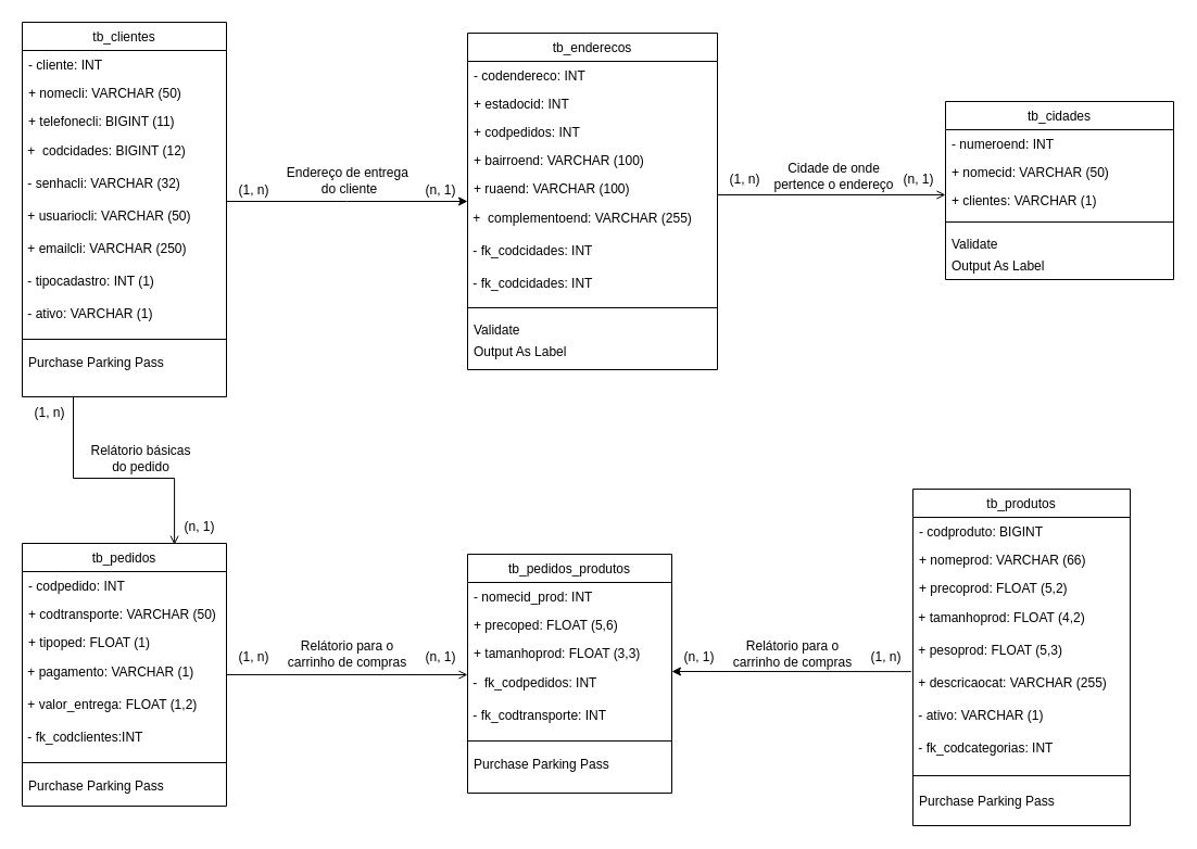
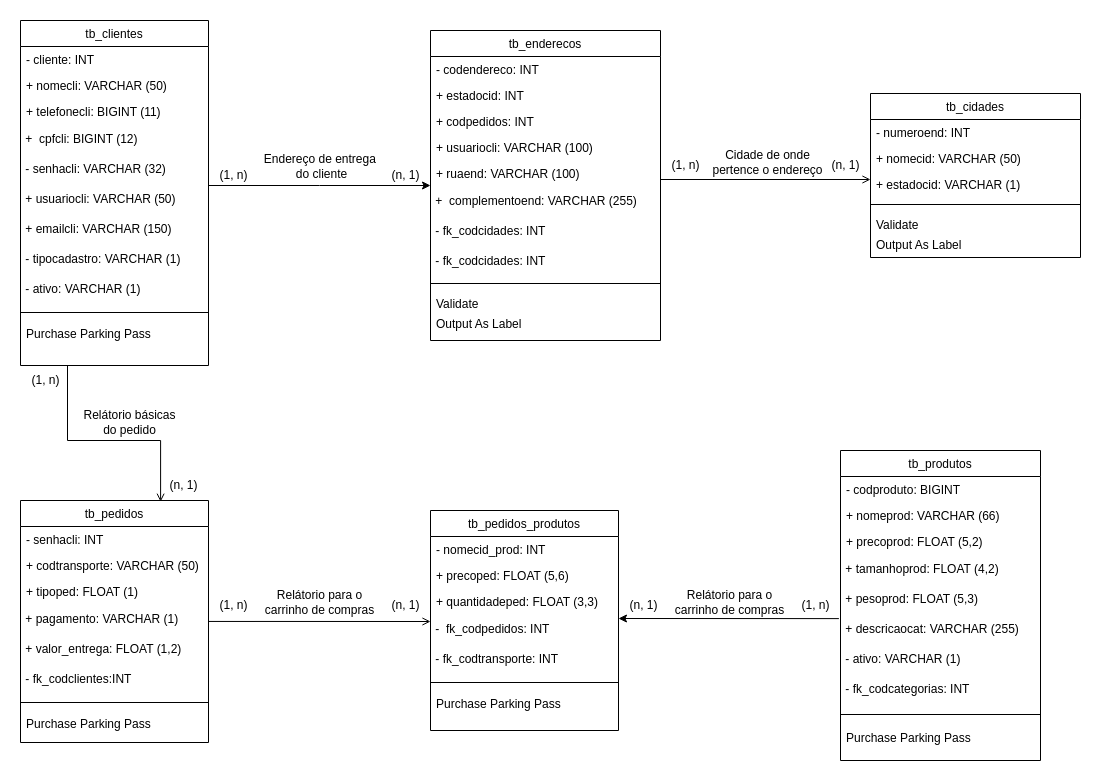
- <mxCell id="6" value="&amp;nbsp;+&amp;nbsp; codcidades: BIGINT (12)" style="text;html=1;align=left;verticalAlign=middle;resizable=0;points=[];autosize=1;strokeColor=none;fillColor=none;" parent="2" vertex="1"><mxGeometry y="104" width="188" height="30" as="geometry" /></mxCell>
+ <mxCell id="6" value="&amp;nbsp;+&amp;nbsp; cpfcli: BIGINT (12)" style="text;html=1;align=left;verticalAlign=middle;resizable=0;points=[];autosize=1;strokeColor=none;fillColor=none;" parent="2" vertex="1"><mxGeometry y="104" width="188" height="30" as="geometry" /></mxCell>
- <mxCell id="18" value="+ bairroend: VARCHAR (100)" style="text;align=left;verticalAlign=top;spacingLeft=4;spacingRight=4;overflow=hidden;rotatable=0;points=[[0,0.5],[1,0.5]];portConstraint=eastwest;rounded=0;shadow=0;html=0;fontFamily=Arial;" parent="14" vertex="1"><mxGeometry y="104" width="230" height="26" as="geometry" /></mxCell>
+ <mxCell id="18" value="+ usuariocli: VARCHAR (100)" style="text;align=left;verticalAlign=top;spacingLeft=4;spacingRight=4;overflow=hidden;rotatable=0;points=[[0,0.5],[1,0.5]];portConstraint=eastwest;rounded=0;shadow=0;html=0;fontFamily=Arial;" parent="14" vertex="1"><mxGeometry y="104" width="230" height="26" as="geometry" /></mxCell>
- <mxCell id="34" value="+ clientes: VARCHAR (1)" style="text;align=left;verticalAlign=top;spacingLeft=4;spacingRight=4;overflow=hidden;rotatable=0;points=[[0,0.5],[1,0.5]];portConstraint=eastwest;rounded=0;shadow=0;html=0;fontFamily=Arial;" vertex="1" parent="31"><mxGeometry y="78" width="210" height="26" as="geometry" /></mxCell>
+ <mxCell id="34" value="+ estadocid: VARCHAR (1)" style="text;align=left;verticalAlign=top;spacingLeft=4;spacingRight=4;overflow=hidden;rotatable=0;points=[[0,0.5],[1,0.5]];portConstraint=eastwest;rounded=0;shadow=0;html=0;fontFamily=Arial;" vertex="1" parent="31"><mxGeometry y="78" width="210" height="26" as="geometry" /></mxCell>
- <mxCell id="9" value="&amp;nbsp;+ emailcli: VARCHAR (250)" style="text;html=1;align=left;verticalAlign=middle;resizable=0;points=[];autosize=1;strokeColor=none;fillColor=none;" parent="2" vertex="1"><mxGeometry y="194" width="188" height="30" as="geometry" /></mxCell>
+ <mxCell id="9" value="&amp;nbsp;+ emailcli: VARCHAR (150)" style="text;html=1;align=left;verticalAlign=middle;resizable=0;points=[];autosize=1;strokeColor=none;fillColor=none;" parent="2" vertex="1"><mxGeometry y="194" width="188" height="30" as="geometry" /></mxCell>
- <mxCell id="10" value="&amp;nbsp;- tipocadastro: INT (1)" style="text;html=1;align=left;verticalAlign=middle;resizable=0;points=[];autosize=1;strokeColor=none;fillColor=none;" parent="2" vertex="1"><mxGeometry y="224" width="188" height="30" as="geometry" /></mxCell>
+ <mxCell id="10" value="&amp;nbsp;- tipocadastro: VARCHAR (1)" style="text;html=1;align=left;verticalAlign=middle;resizable=0;points=[];autosize=1;strokeColor=none;fillColor=none;" parent="2" vertex="1"><mxGeometry y="224" width="188" height="30" as="geometry" /></mxCell>
- <mxCell id="42" value="- codpedido: INT" style="text;align=left;verticalAlign=top;spacingLeft=4;spacingRight=4;overflow=hidden;rotatable=0;points=[[0,0.5],[1,0.5]];portConstraint=eastwest;fontFamily=Arial;" vertex="1" parent="41"><mxGeometry y="26" width="188" height="26" as="geometry" /></mxCell>
+ <mxCell id="42" value="- senhacli: INT" style="text;align=left;verticalAlign=top;spacingLeft=4;spacingRight=4;overflow=hidden;rotatable=0;points=[[0,0.5],[1,0.5]];portConstraint=eastwest;fontFamily=Arial;" vertex="1" parent="41"><mxGeometry y="26" width="188" height="26" as="geometry" /></mxCell>
- <mxCell id="58" value="+ tamanhoprod: FLOAT (3,3)" style="text;align=left;verticalAlign=top;spacingLeft=4;spacingRight=4;overflow=hidden;rotatable=0;points=[[0,0.5],[1,0.5]];portConstraint=eastwest;rounded=0;shadow=0;html=0;fontFamily=Arial;" vertex="1" parent="55"><mxGeometry y="78" width="188" height="26" as="geometry" /></mxCell>
+ <mxCell id="58" value="+ quantidadeped: FLOAT (3,3)" style="text;align=left;verticalAlign=top;spacingLeft=4;spacingRight=4;overflow=hidden;rotatable=0;points=[[0,0.5],[1,0.5]];portConstraint=eastwest;rounded=0;shadow=0;html=0;fontFamily=Arial;" vertex="1" parent="55"><mxGeometry y="78" width="188" height="26" as="geometry" /></mxCell>
